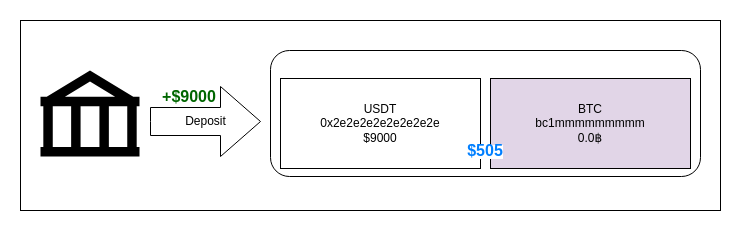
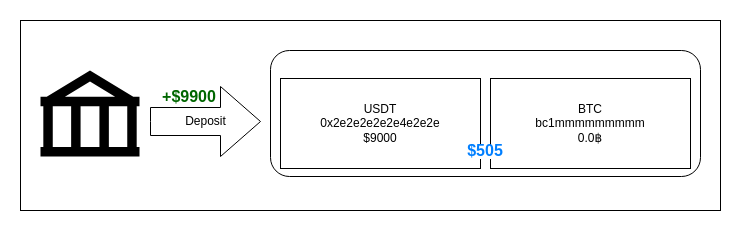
- <mxCell id="11" value="&lt;font style=&quot;font-size: 16px&quot;&gt;&lt;b&gt;&lt;font style=&quot;font-size: 16px&quot; color=&quot;#006600&quot;&gt;+$9000&lt;/font&gt;&lt;/b&gt;&lt;/font&gt;" style="text;html=1;strokeColor=none;fillColor=none;align=center;verticalAlign=middle;whiteSpace=wrap;rounded=0;" parent="1" vertex="1"><mxGeometry x="140" y="78" width="97.5" height="36" as="geometry" /></mxCell>
+ <mxCell id="11" value="&lt;font style=&quot;font-size: 16px&quot;&gt;&lt;b&gt;&lt;font style=&quot;font-size: 16px&quot; color=&quot;#006600&quot;&gt;+$9900&lt;/font&gt;&lt;/b&gt;&lt;/font&gt;" style="text;html=1;strokeColor=none;fillColor=none;align=center;verticalAlign=middle;whiteSpace=wrap;rounded=0;" parent="1" vertex="1"><mxGeometry x="140" y="78" width="97.5" height="36" as="geometry" /></mxCell>
- <mxCell id="6" value="&lt;div&gt;USDT&lt;/div&gt;&lt;div&gt;0x2e2e2e2e2e2e2e2e&lt;/div&gt;&lt;div&gt;$9000&lt;br&gt;&lt;/div&gt;" style="rounded=0;whiteSpace=wrap;html=1;" parent="1" vertex="1"><mxGeometry x="280" y="78" width="200" height="90" as="geometry" /></mxCell>
+ <mxCell id="6" value="&lt;div&gt;USDT&lt;/div&gt;&lt;div&gt;0x2e2e2e2e2e4e2e2e&lt;/div&gt;&lt;div&gt;$9000&lt;br&gt;&lt;/div&gt;" style="rounded=0;whiteSpace=wrap;html=1;" parent="1" vertex="1"><mxGeometry x="280" y="78" width="200" height="90" as="geometry" /></mxCell>
- <mxCell id="8" value="&lt;div&gt;BTC&lt;br&gt;&lt;/div&gt;&lt;div&gt;bc1mmmmmmmmm&lt;/div&gt;&lt;div&gt;0.0฿&lt;br&gt;&lt;/div&gt;" style="rounded=0;whiteSpace=wrap;html=1;fillColor=#e1d5e7;" parent="1" vertex="1"><mxGeometry x="490" y="78" width="200" height="90" as="geometry" /></mxCell>
+ <mxCell id="8" value="&lt;div&gt;BTC&lt;br&gt;&lt;/div&gt;&lt;div&gt;bc1mmmmmmmmm&lt;/div&gt;&lt;div&gt;0.0฿&lt;br&gt;&lt;/div&gt;" style="rounded=0;whiteSpace=wrap;html=1;" parent="1" vertex="1"><mxGeometry x="490" y="78" width="200" height="90" as="geometry" /></mxCell>
